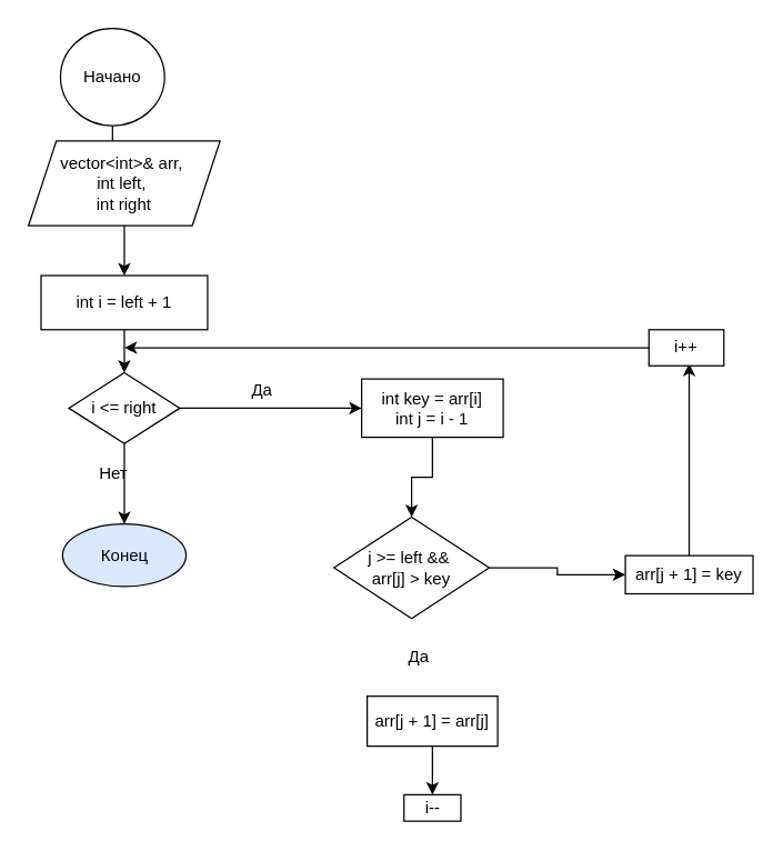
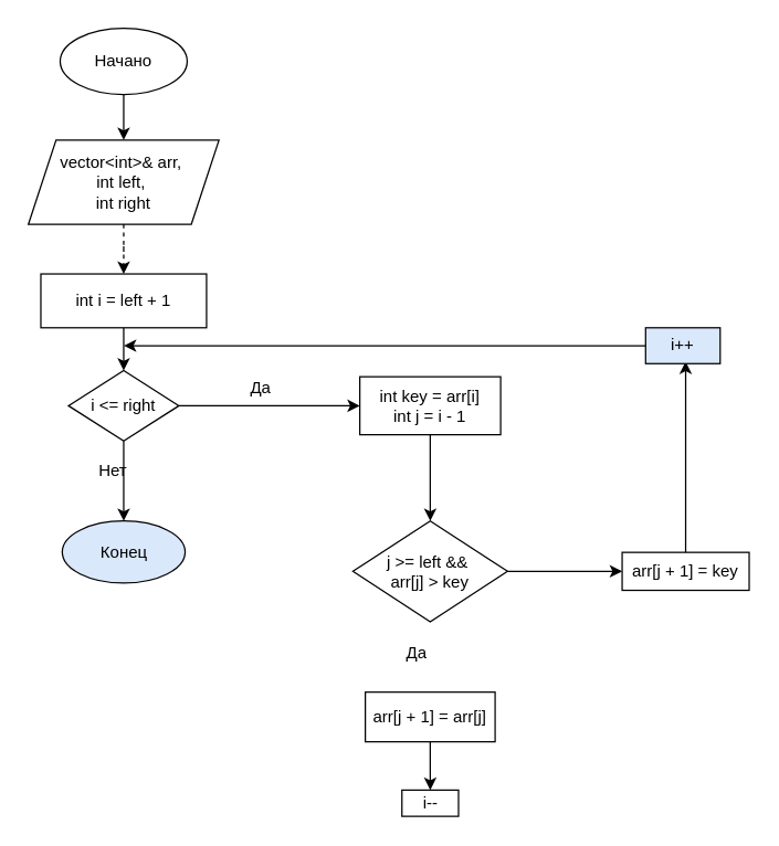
- <mxCell id="3" value="Начано" style="ellipse;whiteSpace=wrap;html=1;" vertex="1" parent="1"><mxGeometry x="43" y="20" width="75" height="70" as="geometry" /></mxCell>
+ <mxCell id="3" value="Начано" style="ellipse;whiteSpace=wrap;html=1;" vertex="1" parent="1"><mxGeometry x="43" y="20" width="92" height="48" as="geometry" /></mxCell>
- <mxCell id="4" style="edgeStyle=orthogonalEdgeStyle;rounded=0;orthogonalLoop=1;jettySize=auto;html=1;" edge="1" parent="1" source="5" target="7"><mxGeometry relative="1" as="geometry" /></mxCell>
+ <mxCell id="4" style="edgeStyle=orthogonalEdgeStyle;rounded=0;orthogonalLoop=1;jettySize=auto;html=1;dashed=1;" edge="1" parent="1" source="5" target="7"><mxGeometry relative="1" as="geometry" /></mxCell>
- <mxCell id="25" value="i++" style="rounded=0;whiteSpace=wrap;html=1;" vertex="1" parent="1"><mxGeometry x="467" y="237" width="54" height="26" as="geometry" /></mxCell>
+ <mxCell id="25" value="i++" style="rounded=0;whiteSpace=wrap;html=1;fillColor=#dae8fc;" vertex="1" parent="1"><mxGeometry x="467" y="237" width="54" height="26" as="geometry" /></mxCell>
- <mxCell id="17" value="&lt;span style=&quot;font-size: 12px;&quot;&gt;j &amp;gt;= left &amp;amp;&amp;amp;&amp;nbsp;&lt;/span&gt;&lt;div&gt;&lt;span style=&quot;font-size: 12px;&quot;&gt;arr[j] &amp;gt; key&lt;/span&gt;&lt;/div&gt;" style="rhombus;whiteSpace=wrap;html=1;" vertex="1" parent="1"><mxGeometry x="240" y="372" width="112" height="73" as="geometry" /></mxCell>
+ <mxCell id="17" value="&lt;span style=&quot;font-size: 12px;&quot;&gt;j &amp;gt;= left &amp;amp;&amp;amp;&amp;nbsp;&lt;/span&gt;&lt;div&gt;&lt;span style=&quot;font-size: 12px;&quot;&gt;arr[j] &amp;gt; key&lt;/span&gt;&lt;/div&gt;" style="rhombus;whiteSpace=wrap;html=1;" vertex="1" parent="1"><mxGeometry x="255" y="377" width="112" height="73" as="geometry" /></mxCell>
